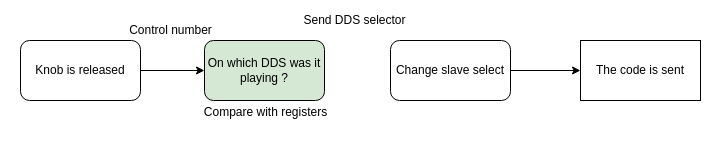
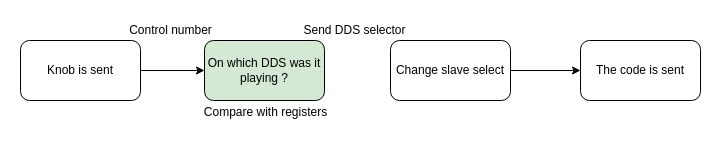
- <mxCell id="9" value="Send DDS selector" style="text;html=1;align=center;verticalAlign=middle;resizable=0;points=[];autosize=1;strokeColor=none;" vertex="1" parent="1"><mxGeometry x="298" y="11" width="112" height="18" as="geometry" /></mxCell>
+ <mxCell id="9" value="Send DDS selector" style="text;html=1;align=center;verticalAlign=middle;resizable=0;points=[];autosize=1;strokeColor=none;" vertex="1" parent="1"><mxGeometry x="298" y="21" width="112" height="18" as="geometry" /></mxCell>
- <mxCell id="3" value="Knob is released" style="rounded=1;whiteSpace=wrap;html=1;" vertex="1" parent="1"><mxGeometry x="20" y="40" width="120" height="60" as="geometry" /></mxCell>
+ <mxCell id="3" value="Knob is sent" style="rounded=1;whiteSpace=wrap;html=1;" vertex="1" parent="1"><mxGeometry x="20" y="40" width="120" height="60" as="geometry" /></mxCell>
- <mxCell id="7" value="The code is sent" style="whiteSpace=wrap;html=1;rounded=0;" vertex="1" parent="1"><mxGeometry x="580" y="40" width="120" height="60" as="geometry" /></mxCell>
+ <mxCell id="7" value="The code is sent" style="rounded=1;whiteSpace=wrap;html=1;" vertex="1" parent="1"><mxGeometry x="580" y="40" width="120" height="60" as="geometry" /></mxCell>
